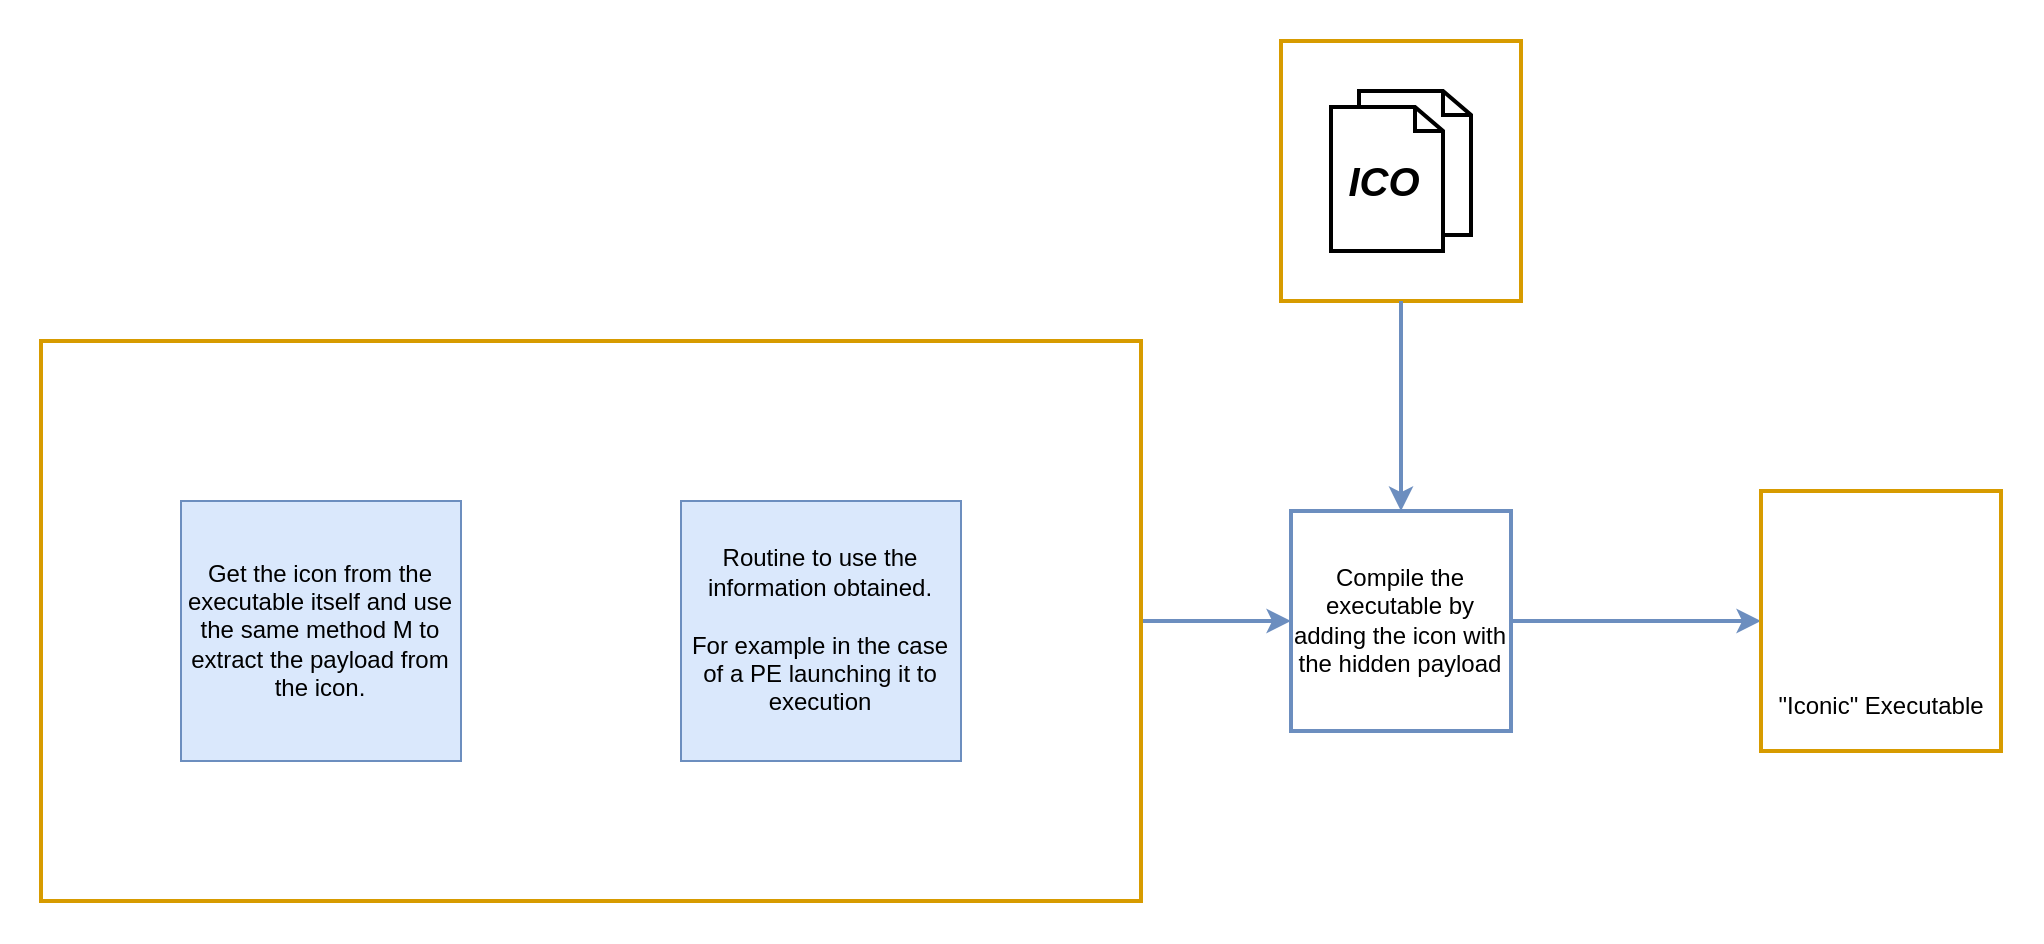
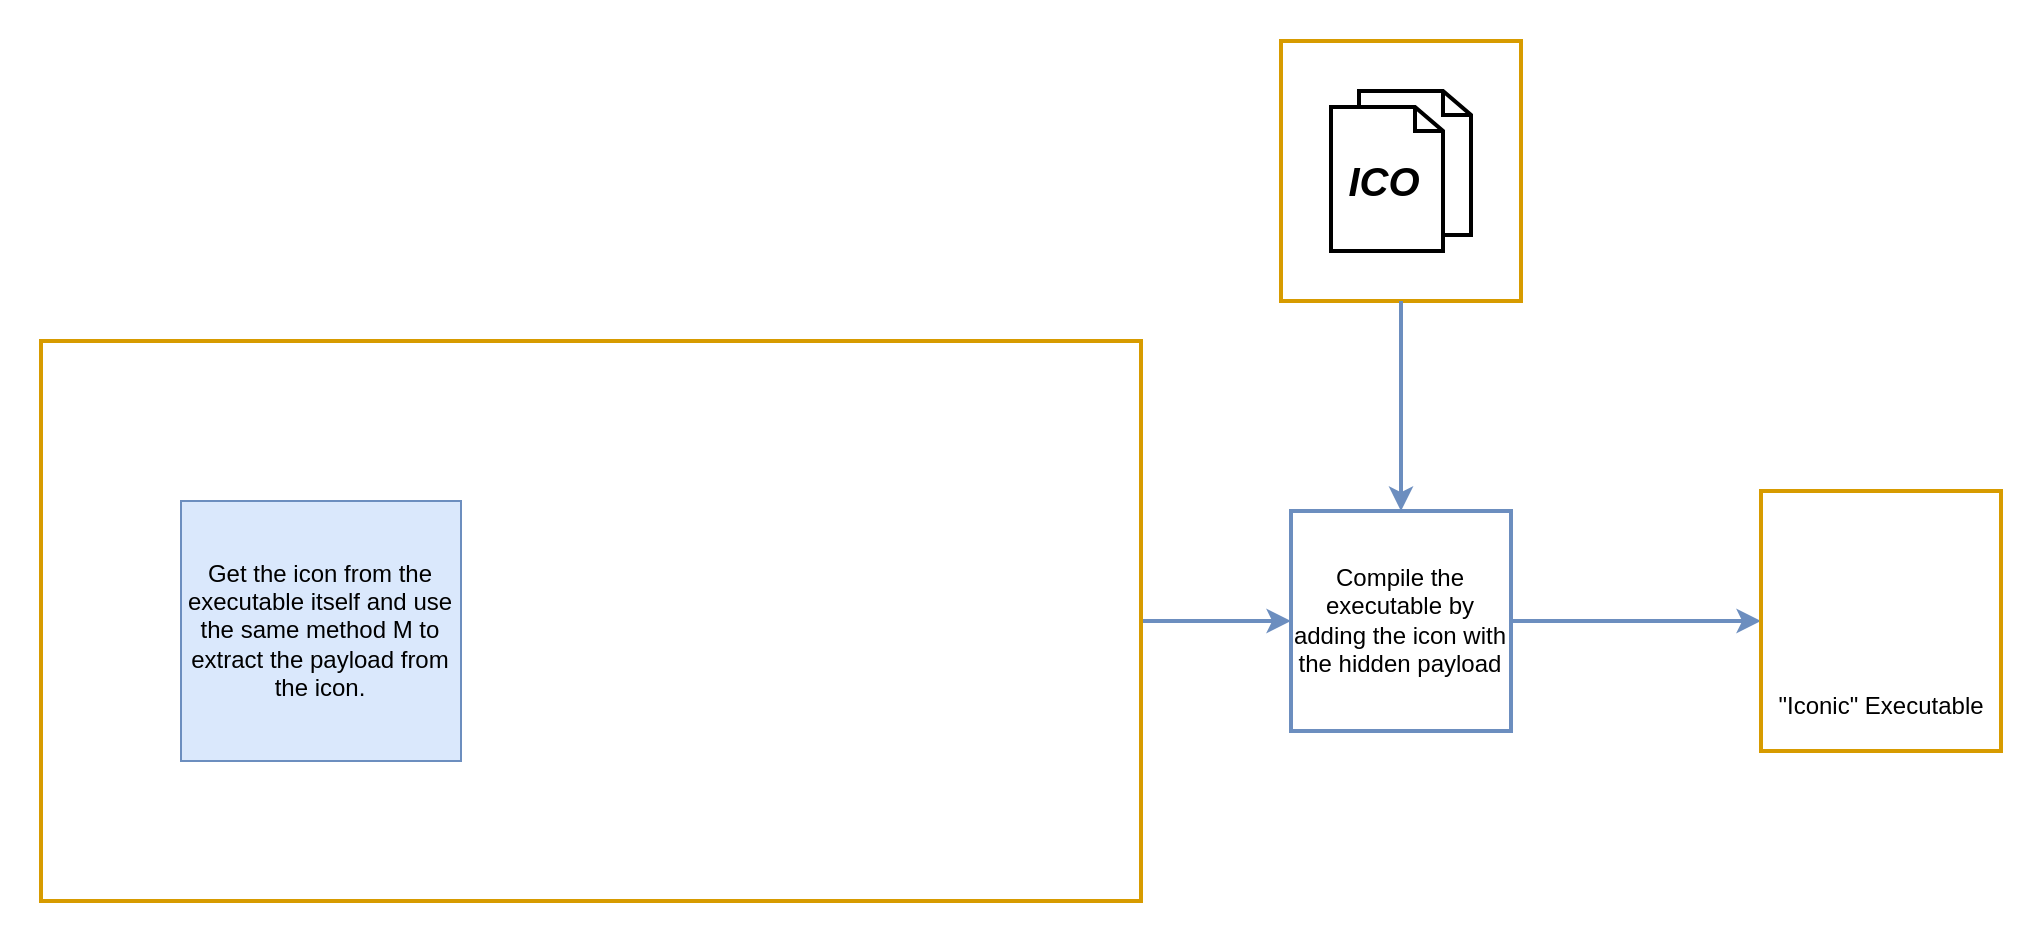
- <mxCell id="9" value="Routine to use the information obtained.&lt;div&gt;&lt;br&gt;&lt;/div&gt;&lt;div&gt;For example in the case of a PE launching it to execution&lt;/div&gt;" style="rounded=0;whiteSpace=wrap;html=1;fillColor=#dae8fc;strokeColor=#6c8ebf;" vertex="1" parent="1"><mxGeometry x="340" y="250" width="140" height="130" as="geometry" /></mxCell>
